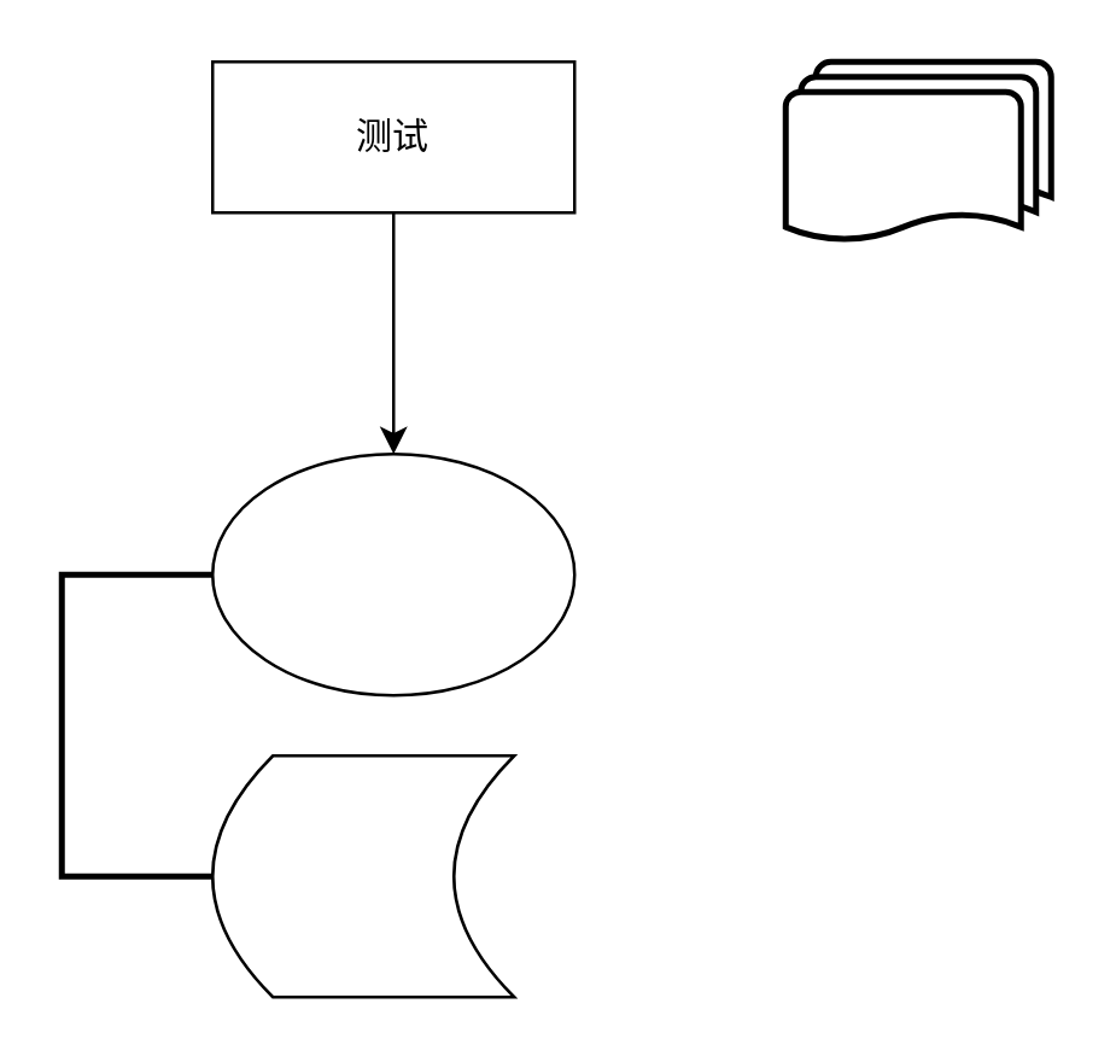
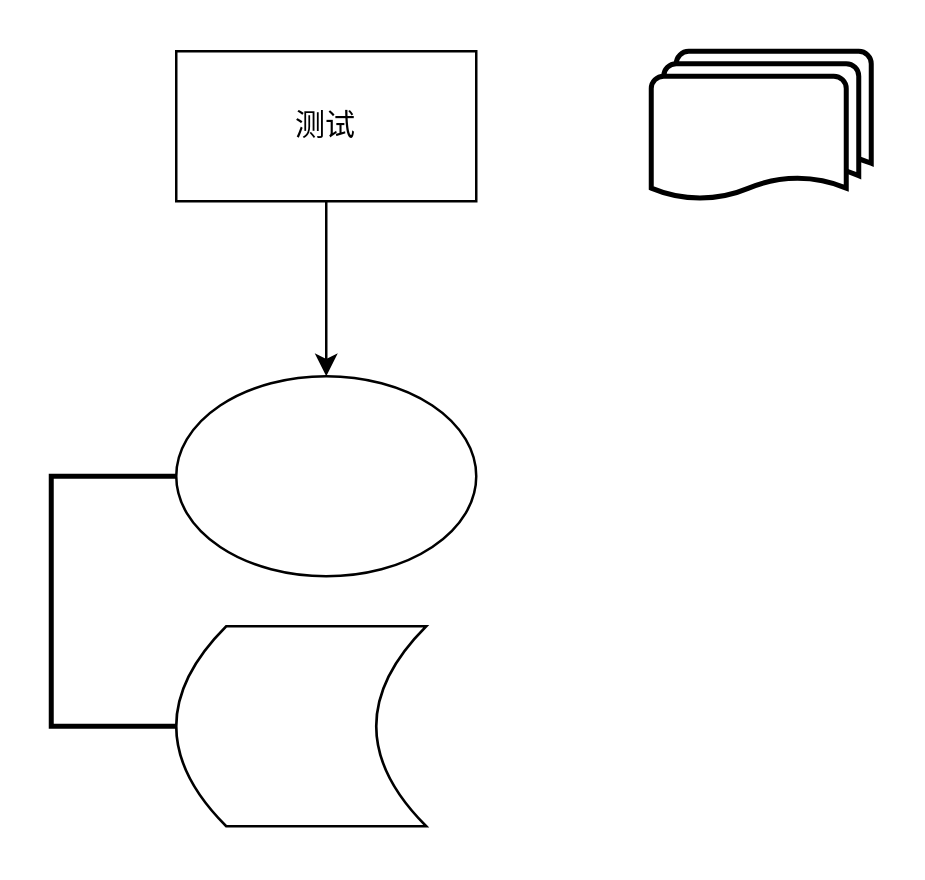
- <mxCell id="3" value="测试" style="rounded=0;whiteSpace=wrap;html=1;" parent="1" vertex="1"><mxGeometry x="70" y="20" width="120" height="50" as="geometry" /></mxCell>
+ <mxCell id="3" value="测试" style="rounded=0;whiteSpace=wrap;html=1;" parent="1" vertex="1"><mxGeometry x="70" y="20" width="120" height="60" as="geometry" /></mxCell>
